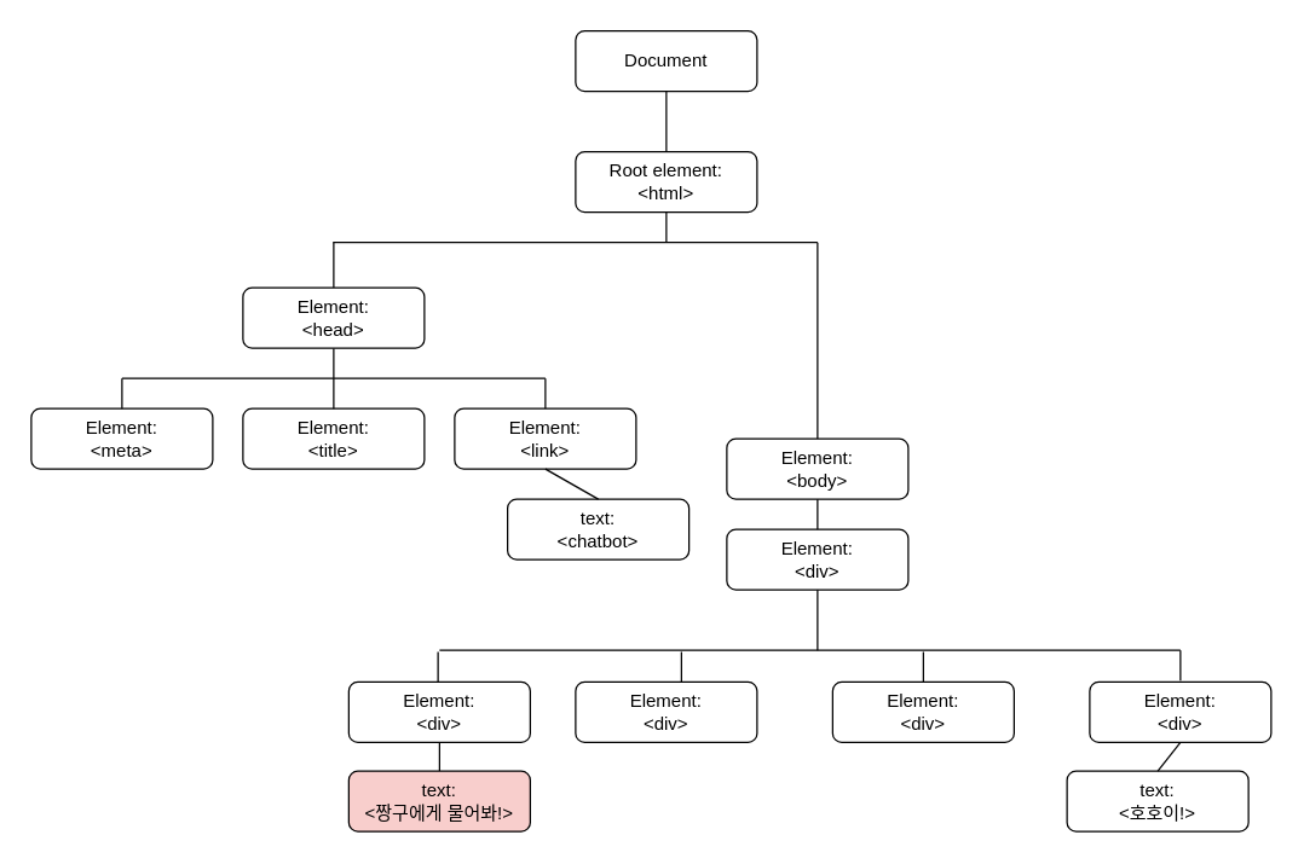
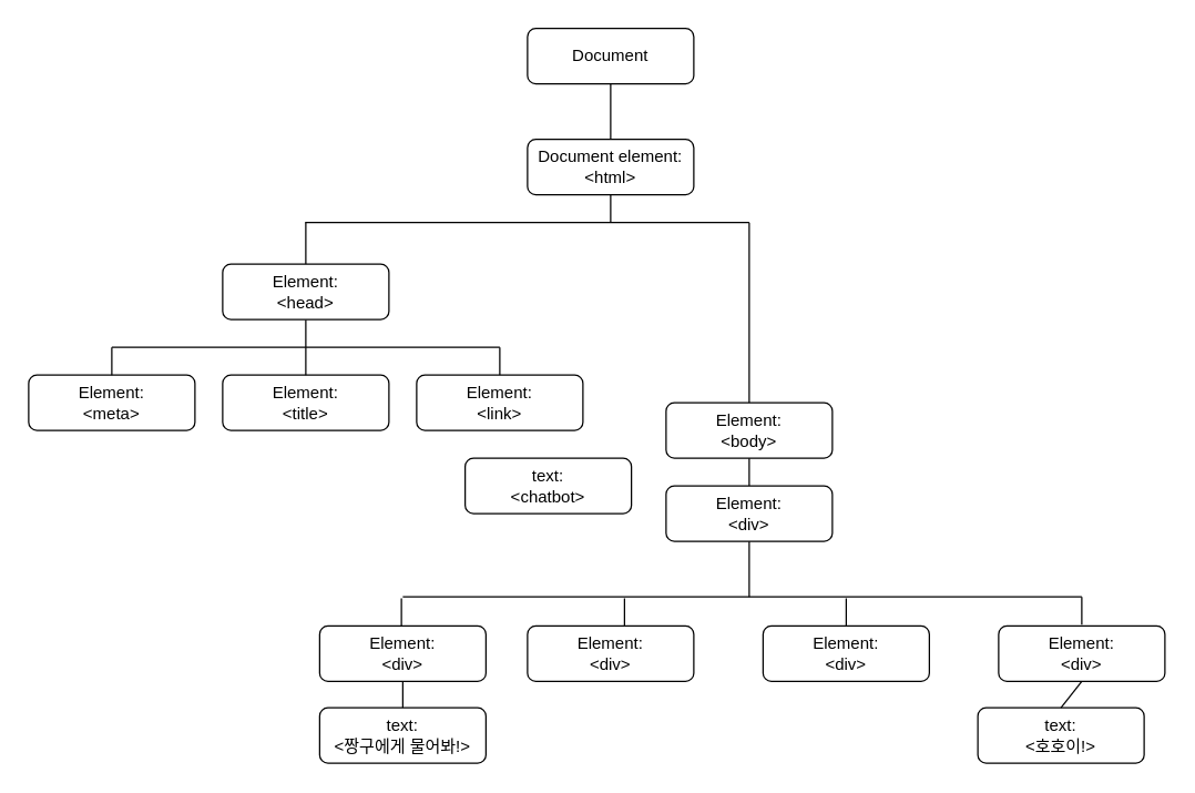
- <mxCell id="9" value="Root element:&lt;br&gt;&amp;lt;html&amp;gt;" style="rounded=1;whiteSpace=wrap;html=1;fontSize=12;glass=0;strokeWidth=1;shadow=0;" vertex="1" parent="1"><mxGeometry x="380" y="100" width="120" height="40" as="geometry" /></mxCell>
+ <mxCell id="9" value="Document element:&lt;br&gt;&amp;lt;html&amp;gt;" style="rounded=1;whiteSpace=wrap;html=1;fontSize=12;glass=0;strokeWidth=1;shadow=0;" vertex="1" parent="1"><mxGeometry x="380" y="100" width="120" height="40" as="geometry" /></mxCell>
- <mxCell id="19" value="" style="endArrow=none;html=1;rounded=0;exitX=0.5;exitY=0;exitDx=0;exitDy=0;entryX=0.5;entryY=1;entryDx=0;entryDy=0;" edge="1" parent="1" source="18" target="17"><mxGeometry width="50" height="50" relative="1" as="geometry"><mxPoint x="370" y="280" as="sourcePoint" /><mxPoint x="370" y="260" as="targetPoint" /></mxGeometry></mxCell>
- <mxCell id="34" value="text:&lt;br&gt;&amp;lt;짱구에게 물어봐!&amp;gt;" style="rounded=1;whiteSpace=wrap;html=1;fontSize=12;glass=0;strokeWidth=1;shadow=0;fillColor=#f8cecc;" vertex="1" parent="1"><mxGeometry x="230" y="510" width="120" height="40" as="geometry" /></mxCell>
+ <mxCell id="34" value="text:&lt;br&gt;&amp;lt;짱구에게 물어봐!&amp;gt;" style="rounded=1;whiteSpace=wrap;html=1;fontSize=12;glass=0;strokeWidth=1;shadow=0;" vertex="1" parent="1"><mxGeometry x="230" y="510" width="120" height="40" as="geometry" /></mxCell>
